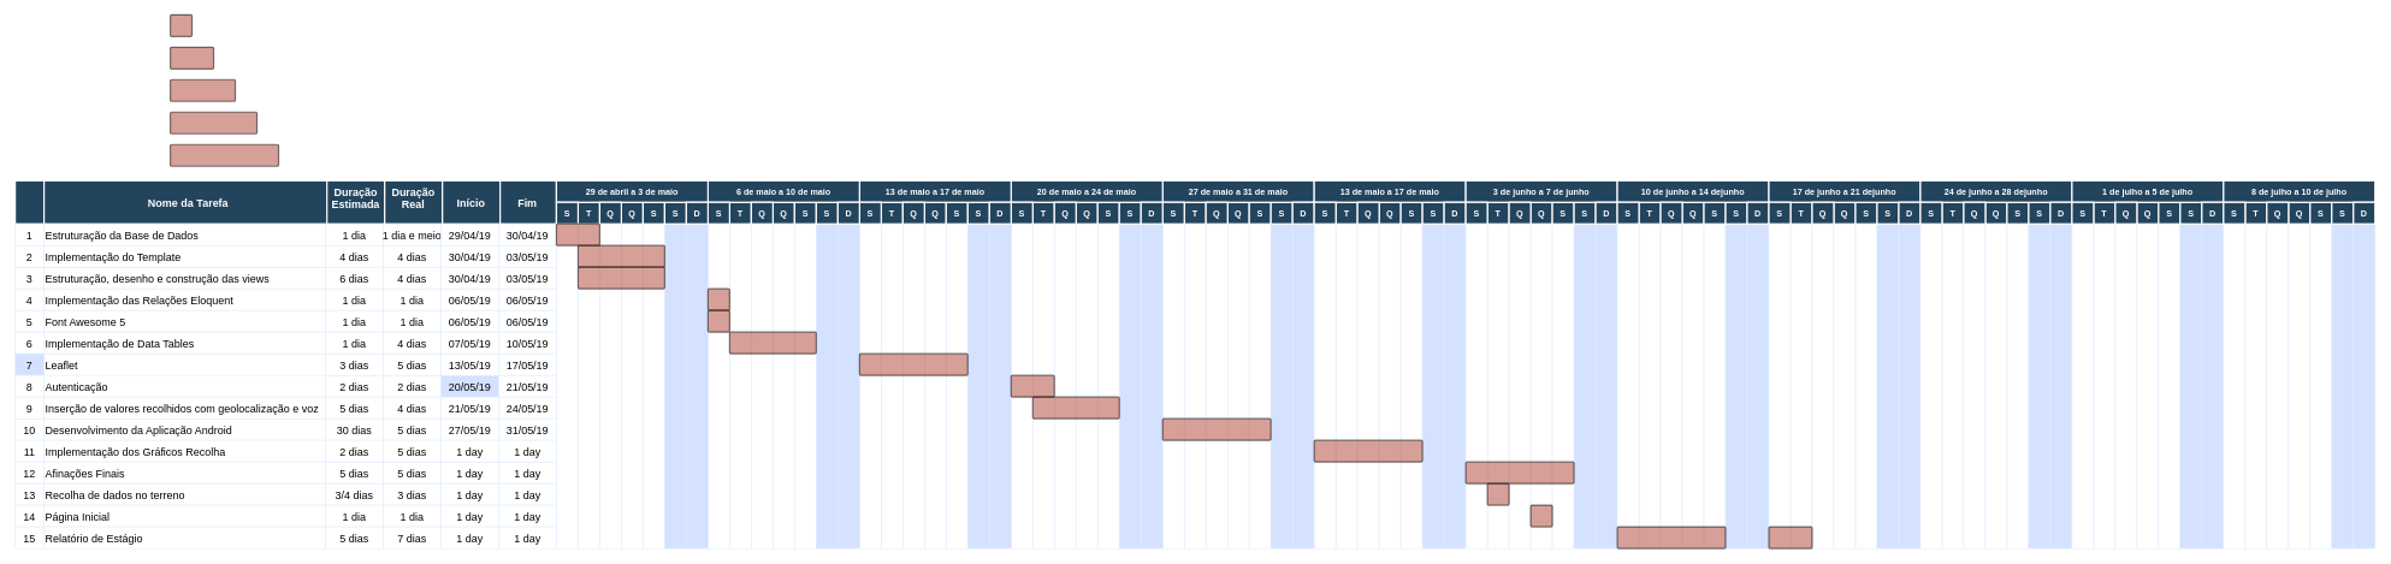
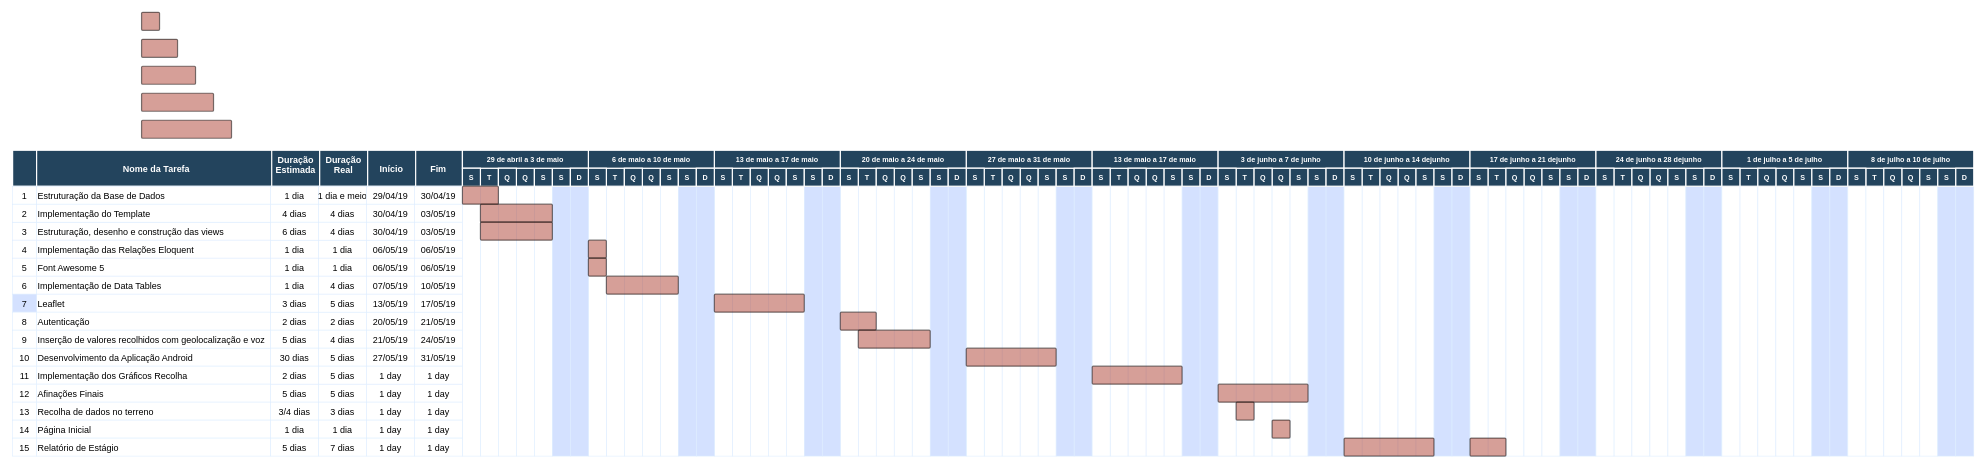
- <mxCell id="67" value="20/05/19" style="strokeColor=#DEEDFF;fillColor=#d4e1ff;fontSize=15;" parent="1" vertex="1"><mxGeometry x="610" y="520" width="80" height="30" as="geometry" /></mxCell>
+ <mxCell id="67" value="20/05/19" style="strokeColor=#DEEDFF;fillColor=#FFFFFF;fontSize=15;" parent="1" vertex="1"><mxGeometry x="610" y="520" width="80" height="30" as="geometry" /></mxCell>
